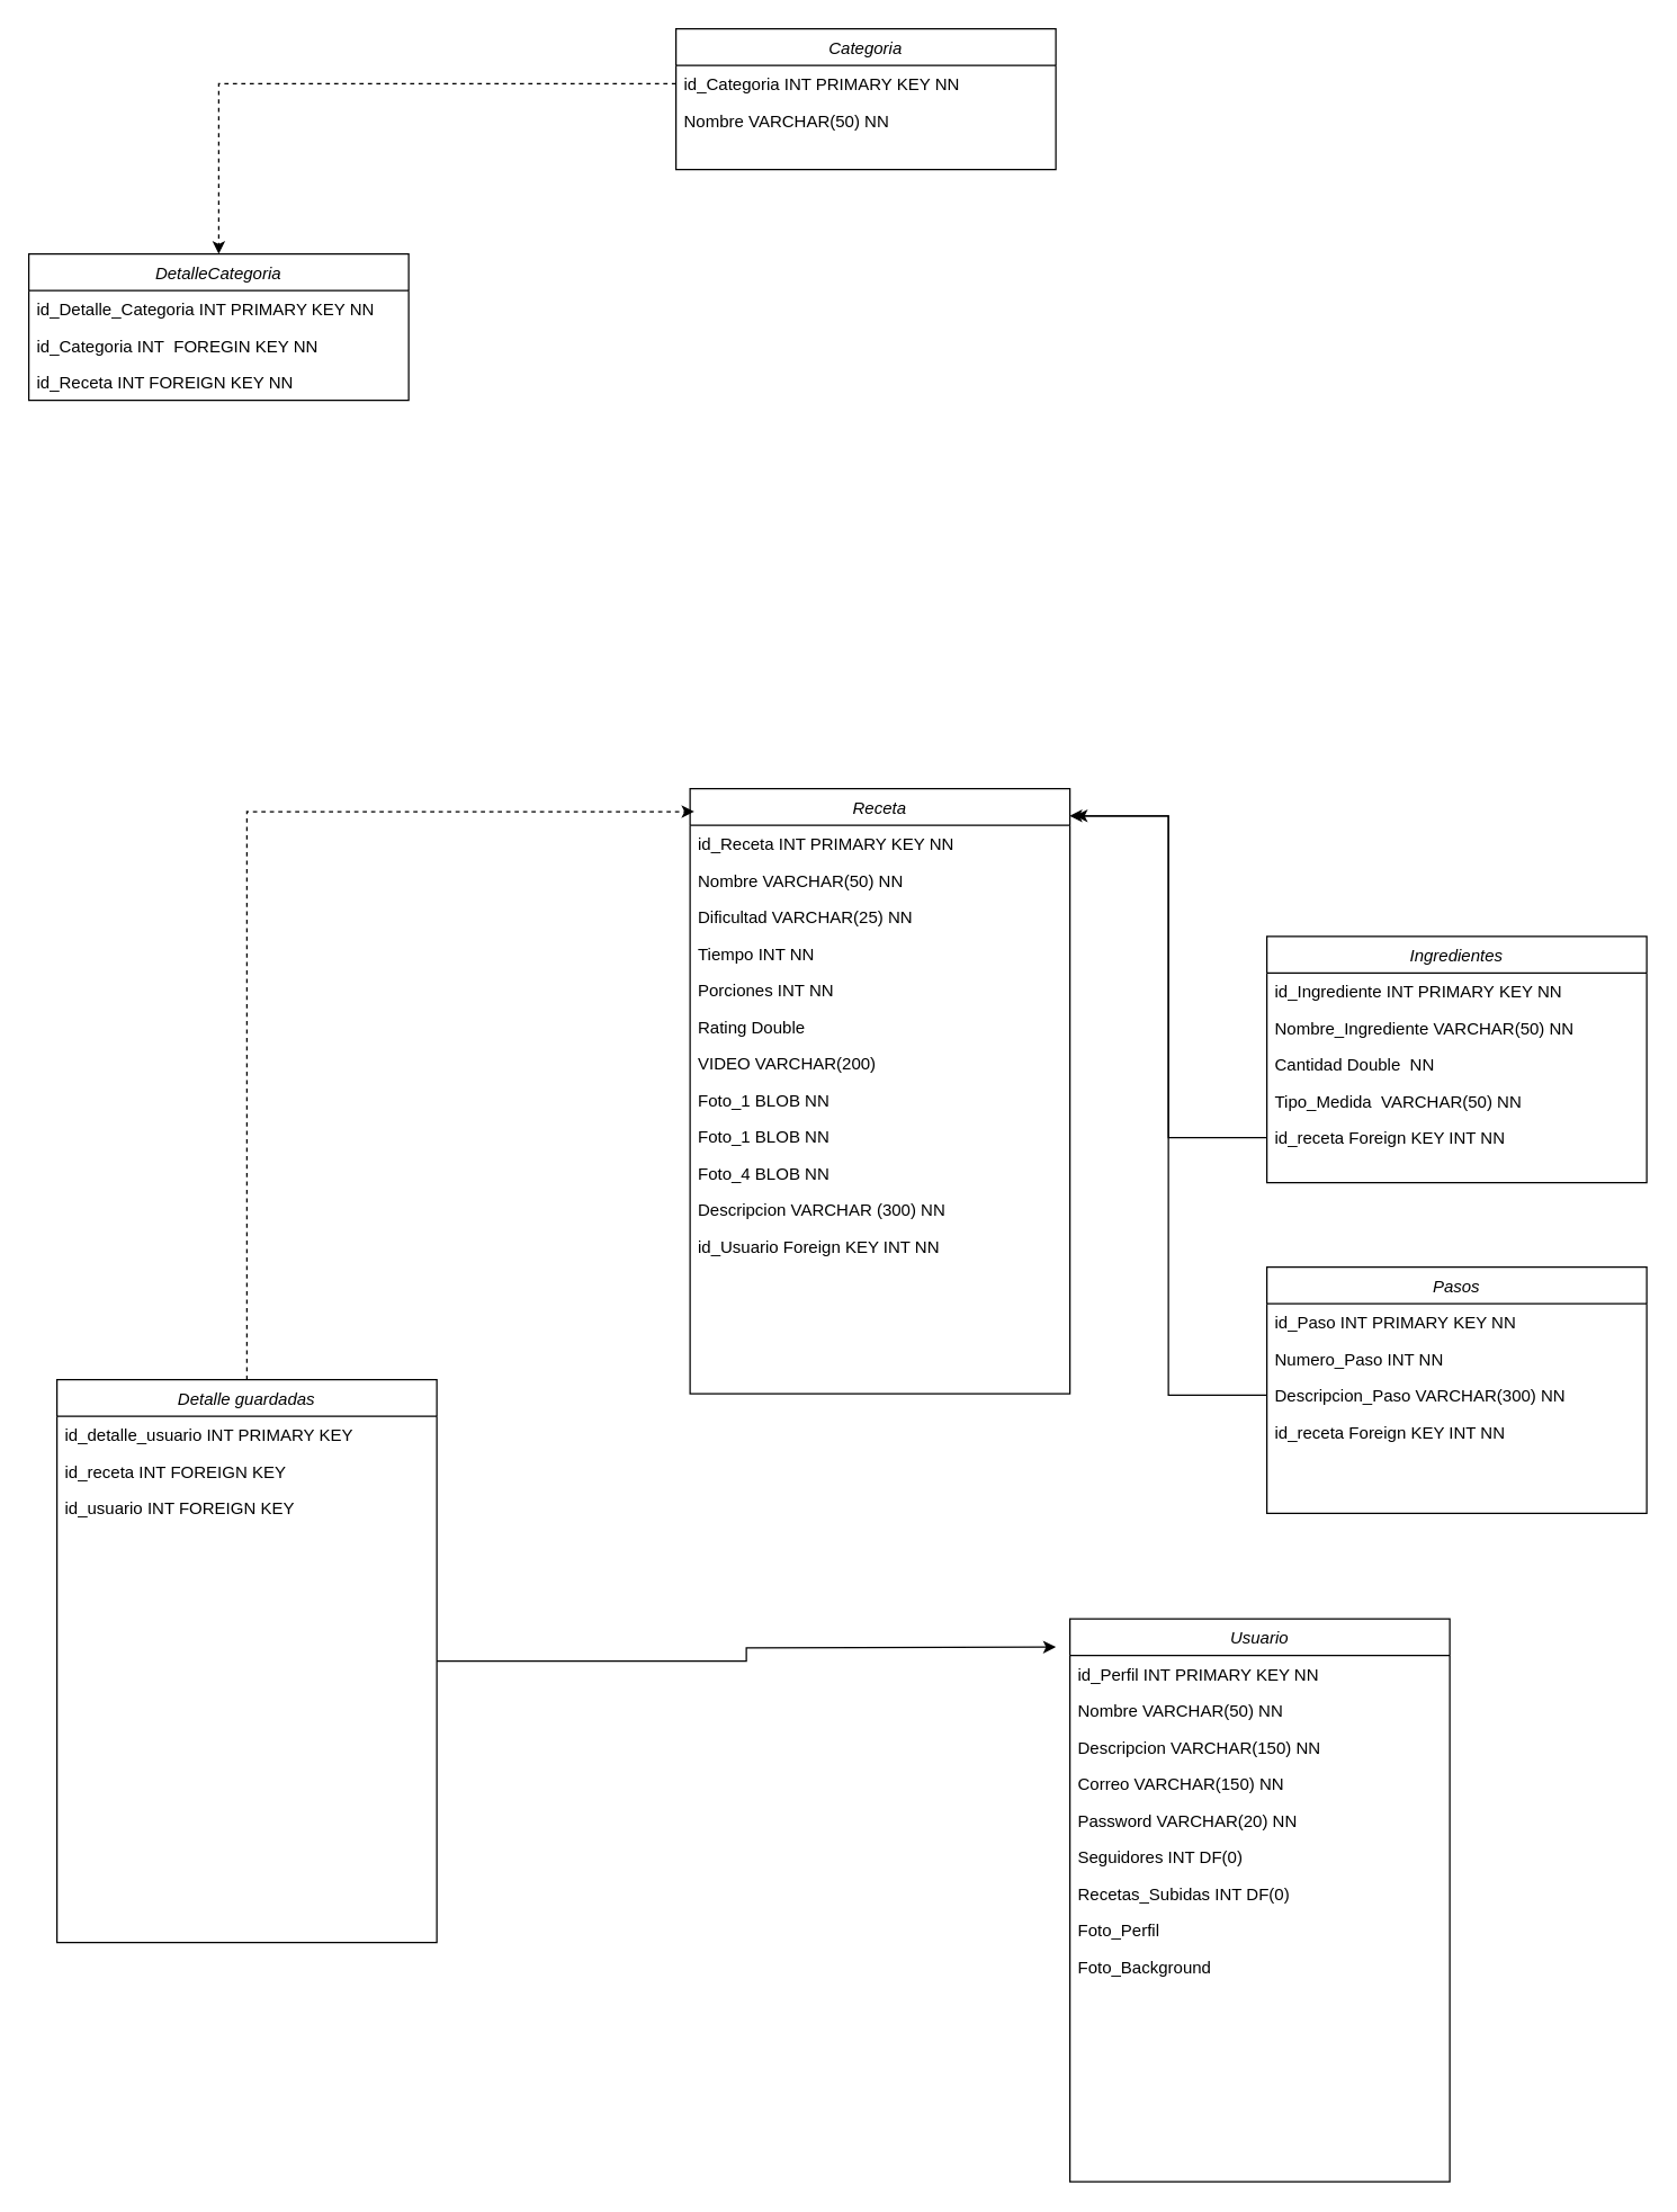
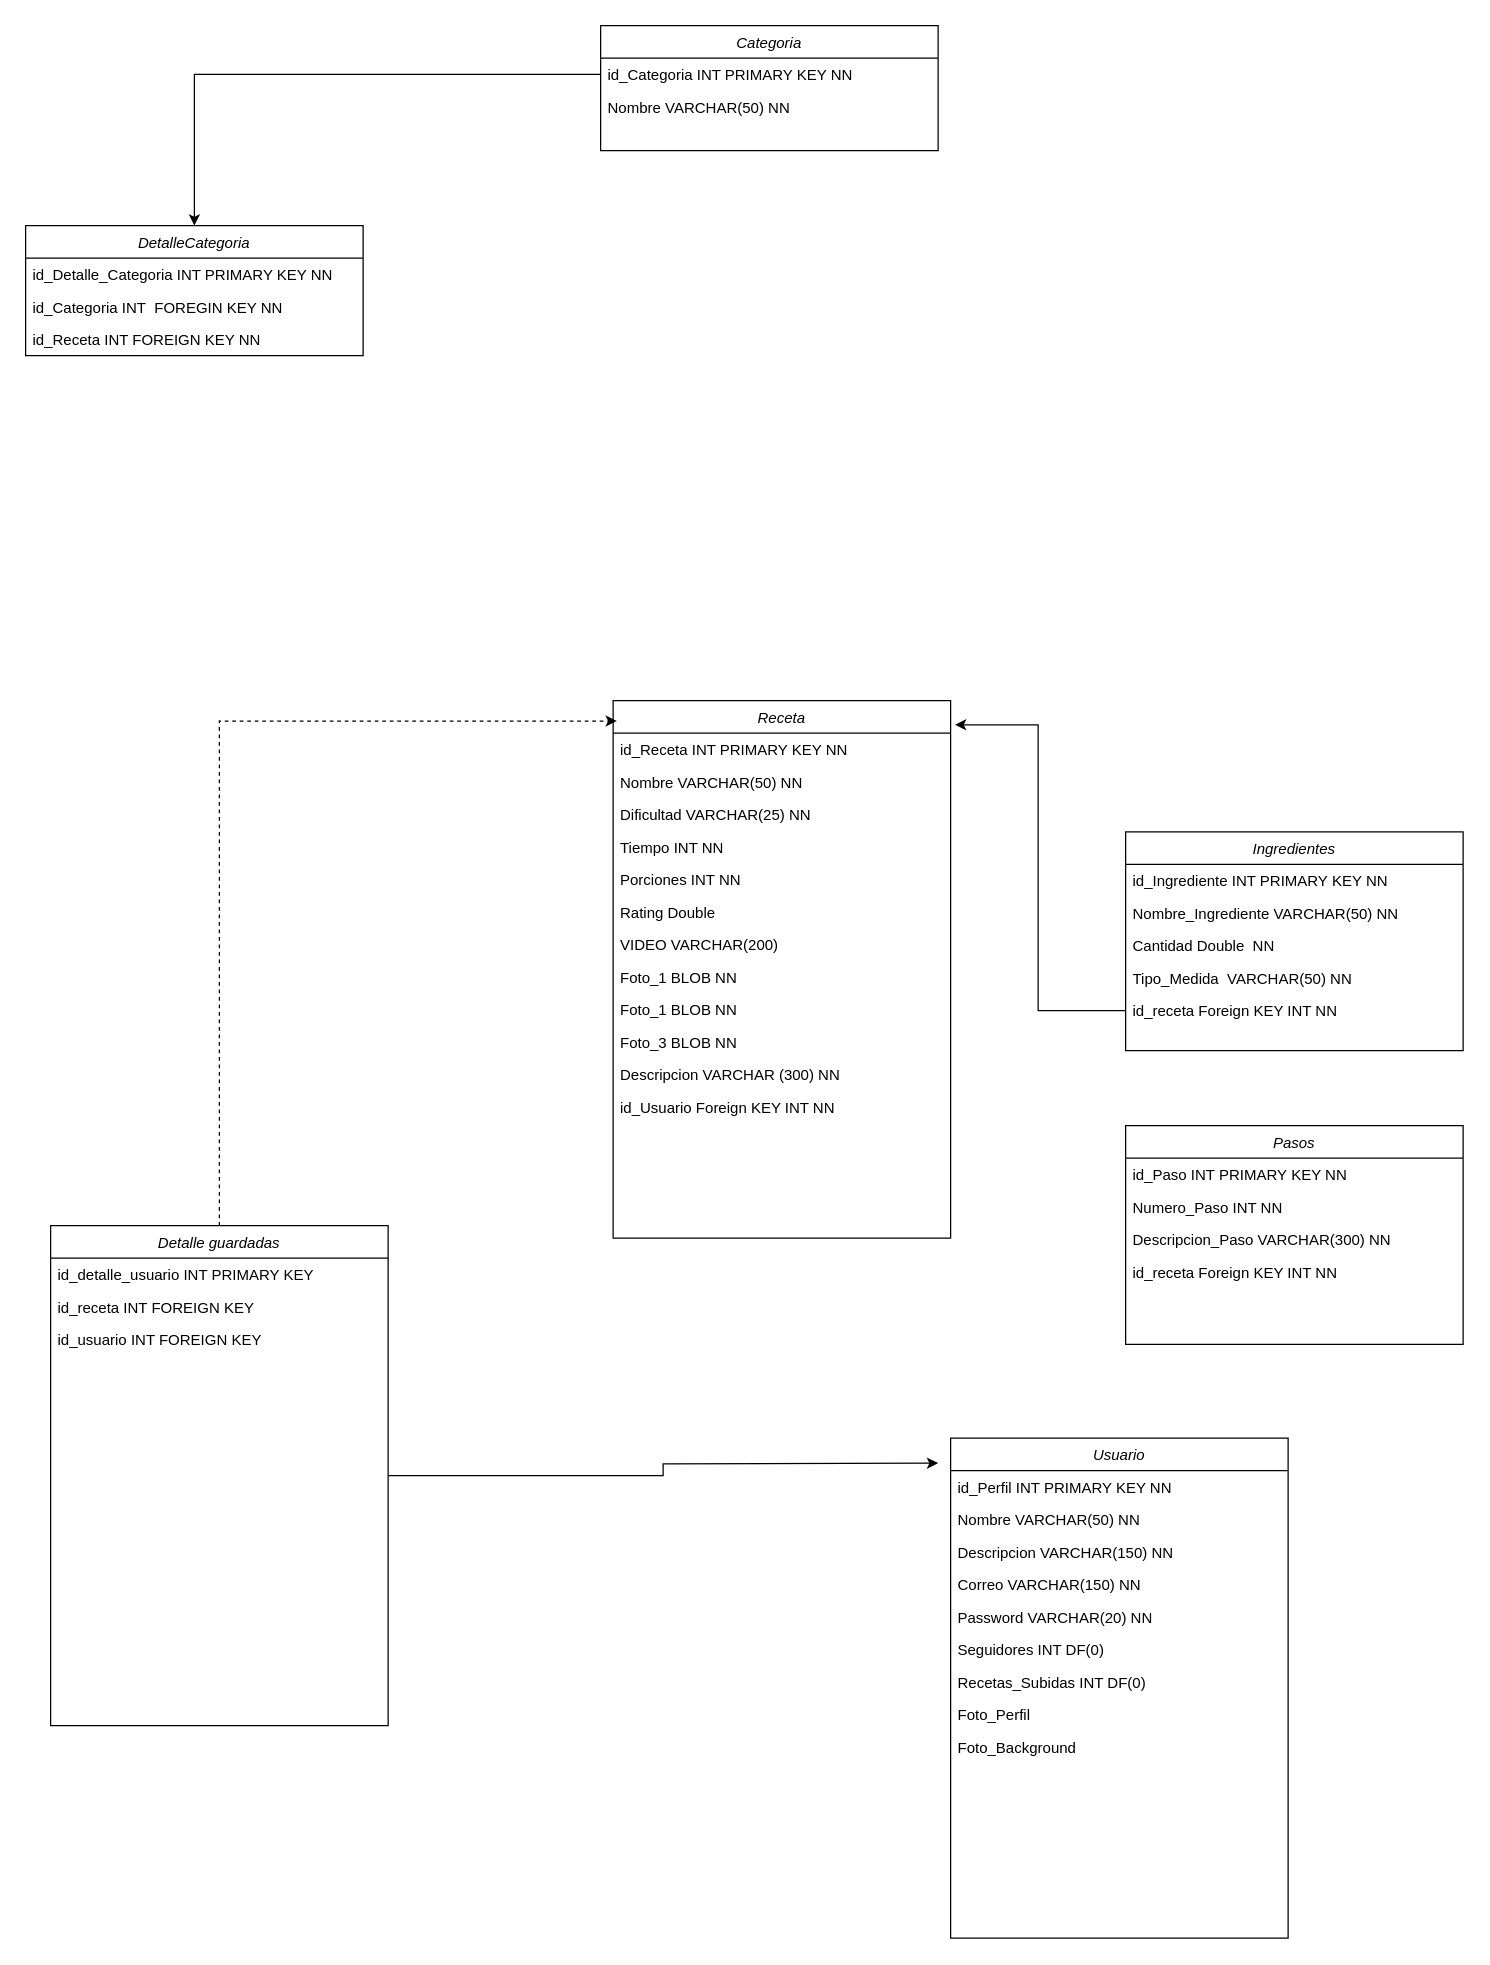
- <mxCell id="51" style="edgeStyle=orthogonalEdgeStyle;rounded=0;orthogonalLoop=1;jettySize=auto;html=1;exitX=0;exitY=0.5;exitDx=0;exitDy=0;dashed=1;" edge="1" parent="1" source="45" target="47"><mxGeometry relative="1" as="geometry" /></mxCell>
+ <mxCell id="51" style="edgeStyle=orthogonalEdgeStyle;rounded=0;orthogonalLoop=1;jettySize=auto;html=1;exitX=0;exitY=0.5;exitDx=0;exitDy=0;" edge="1" parent="1" source="45" target="47"><mxGeometry relative="1" as="geometry" /></mxCell>
- <mxCell id="12" value="Foto_4 BLOB NN" style="text;align=left;verticalAlign=top;spacingLeft=4;spacingRight=4;overflow=hidden;rotatable=0;points=[[0,0.5],[1,0.5]];portConstraint=eastwest;rounded=0;shadow=0;html=0;" vertex="1" parent="2"><mxGeometry y="260" width="270" height="26" as="geometry" /></mxCell>
+ <mxCell id="12" value="Foto_3 BLOB NN" style="text;align=left;verticalAlign=top;spacingLeft=4;spacingRight=4;overflow=hidden;rotatable=0;points=[[0,0.5],[1,0.5]];portConstraint=eastwest;rounded=0;shadow=0;html=0;" vertex="1" parent="2"><mxGeometry y="260" width="270" height="26" as="geometry" /></mxCell>
- <mxCell id="27" style="edgeStyle=orthogonalEdgeStyle;rounded=0;orthogonalLoop=1;jettySize=auto;html=1;exitX=0;exitY=0.5;exitDx=0;exitDy=0;entryX=0.999;entryY=0.045;entryDx=0;entryDy=0;entryPerimeter=0;" edge="1" parent="1" source="25" target="2"><mxGeometry relative="1" as="geometry" /></mxCell>
